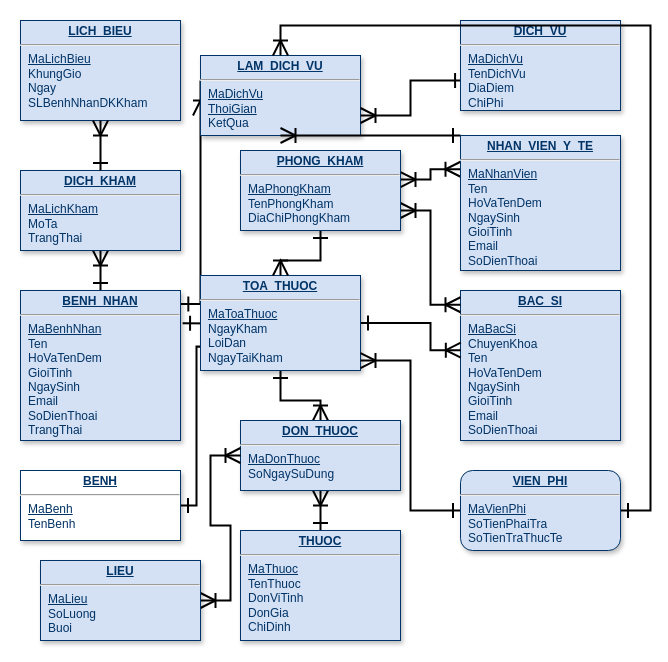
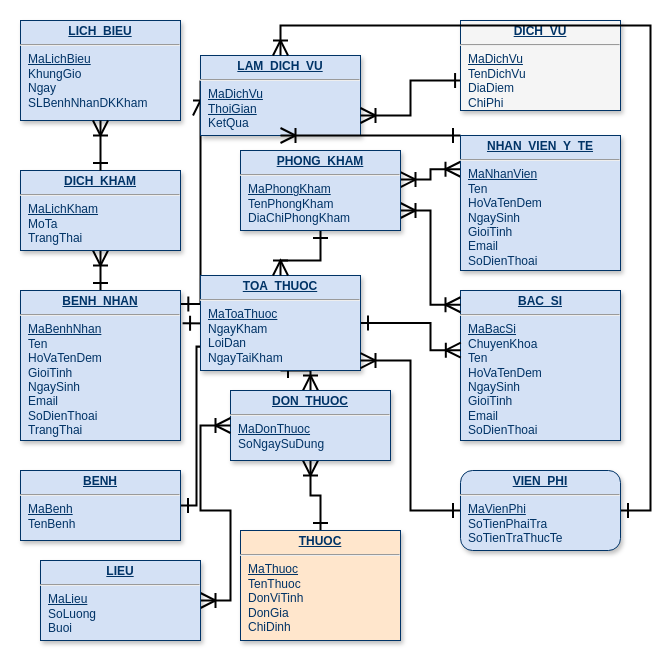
- <mxCell id="18" value="&lt;p style=&quot;margin: 0px ; margin-top: 4px ; text-align: center ; text-decoration: underline&quot;&gt;&lt;b&gt;DICH_VU&lt;/b&gt;&lt;/p&gt;&lt;hr&gt;&lt;p style=&quot;margin: 0px ; margin-left: 8px&quot;&gt;&lt;u&gt;MaDichVu&lt;/u&gt;&lt;/p&gt;&lt;p style=&quot;margin: 0px ; margin-left: 8px&quot;&gt;TenDichVu&lt;/p&gt;&lt;p style=&quot;margin: 0px ; margin-left: 8px&quot;&gt;DiaDiem&lt;/p&gt;&lt;p style=&quot;margin: 0px ; margin-left: 8px&quot;&gt;ChiPhi&lt;/p&gt;" style="verticalAlign=top;align=left;overflow=fill;fontSize=12;fontFamily=Helvetica;html=1;strokeColor=#003366;shadow=1;fillColor=#D4E1F5;fontColor=#003366" parent="1" vertex="1"><mxGeometry x="460" y="20" width="160" height="90" as="geometry" /></mxCell>
+ <mxCell id="18" value="&lt;p style=&quot;margin: 0px ; margin-top: 4px ; text-align: center ; text-decoration: underline&quot;&gt;&lt;b&gt;DICH_VU&lt;/b&gt;&lt;/p&gt;&lt;hr&gt;&lt;p style=&quot;margin: 0px ; margin-left: 8px&quot;&gt;&lt;u&gt;MaDichVu&lt;/u&gt;&lt;/p&gt;&lt;p style=&quot;margin: 0px ; margin-left: 8px&quot;&gt;TenDichVu&lt;/p&gt;&lt;p style=&quot;margin: 0px ; margin-left: 8px&quot;&gt;DiaDiem&lt;/p&gt;&lt;p style=&quot;margin: 0px ; margin-left: 8px&quot;&gt;ChiPhi&lt;/p&gt;" style="verticalAlign=top;align=left;overflow=fill;fontSize=12;fontFamily=Helvetica;html=1;strokeColor=#003366;shadow=1;fillColor=#f5f5f5;fontColor=#003366;" parent="1" vertex="1"><mxGeometry x="460" y="20" width="160" height="90" as="geometry" /></mxCell>
- <mxCell id="23" value="&lt;p style=&quot;margin: 0px ; margin-top: 4px ; text-align: center ; text-decoration: underline&quot;&gt;&lt;b&gt;DON_THUOC&lt;/b&gt;&lt;/p&gt;&lt;hr&gt;&lt;p style=&quot;margin: 0px ; margin-left: 8px&quot;&gt;&lt;u&gt;MaDonThuoc&lt;/u&gt;&lt;/p&gt;&lt;p style=&quot;margin: 0px ; margin-left: 8px&quot;&gt;SoNgaySuDung&lt;/p&gt;" style="verticalAlign=top;align=left;overflow=fill;fontSize=12;fontFamily=Helvetica;html=1;strokeColor=#003366;shadow=1;fillColor=#D4E1F5;fontColor=#003366" parent="1" vertex="1"><mxGeometry x="240" y="420" width="160" height="70" as="geometry" /></mxCell>
+ <mxCell id="23" value="&lt;p style=&quot;margin: 0px ; margin-top: 4px ; text-align: center ; text-decoration: underline&quot;&gt;&lt;b&gt;DON_THUOC&lt;/b&gt;&lt;/p&gt;&lt;hr&gt;&lt;p style=&quot;margin: 0px ; margin-left: 8px&quot;&gt;&lt;u&gt;MaDonThuoc&lt;/u&gt;&lt;/p&gt;&lt;p style=&quot;margin: 0px ; margin-left: 8px&quot;&gt;SoNgaySuDung&lt;/p&gt;" style="verticalAlign=top;align=left;overflow=fill;fontSize=12;fontFamily=Helvetica;html=1;strokeColor=#003366;shadow=1;fillColor=#D4E1F5;fontColor=#003366" parent="1" vertex="1"><mxGeometry x="230" y="390" width="160" height="70" as="geometry" /></mxCell>
- <mxCell id="21" value="&lt;p style=&quot;margin: 0px ; margin-top: 4px ; text-align: center ; text-decoration: underline&quot;&gt;&lt;b&gt;BENH&lt;/b&gt;&lt;/p&gt;&lt;hr&gt;&lt;p style=&quot;margin: 0px ; margin-left: 8px&quot;&gt;&lt;u&gt;MaBenh&lt;/u&gt;&lt;/p&gt;&lt;p style=&quot;margin: 0px ; margin-left: 8px&quot;&gt;TenBenh&lt;/p&gt;&lt;p style=&quot;margin: 0px ; margin-left: 8px&quot;&gt;&lt;br&gt;&lt;/p&gt;" style="verticalAlign=top;align=left;overflow=fill;fontSize=12;fontFamily=Helvetica;html=1;strokeColor=#003366;shadow=1;fillColor=#ffffff;fontColor=#003366;" parent="1" vertex="1"><mxGeometry x="20" y="470" width="160" height="70" as="geometry" /></mxCell>
+ <mxCell id="21" value="&lt;p style=&quot;margin: 0px ; margin-top: 4px ; text-align: center ; text-decoration: underline&quot;&gt;&lt;b&gt;BENH&lt;/b&gt;&lt;/p&gt;&lt;hr&gt;&lt;p style=&quot;margin: 0px ; margin-left: 8px&quot;&gt;&lt;u&gt;MaBenh&lt;/u&gt;&lt;/p&gt;&lt;p style=&quot;margin: 0px ; margin-left: 8px&quot;&gt;TenBenh&lt;/p&gt;&lt;p style=&quot;margin: 0px ; margin-left: 8px&quot;&gt;&lt;br&gt;&lt;/p&gt;" style="verticalAlign=top;align=left;overflow=fill;fontSize=12;fontFamily=Helvetica;html=1;strokeColor=#003366;shadow=1;fillColor=#D4E1F5;fontColor=#003366" parent="1" vertex="1"><mxGeometry x="20" y="470" width="160" height="70" as="geometry" /></mxCell>
- <mxCell id="24" value="&lt;p style=&quot;margin: 0px ; margin-top: 4px ; text-align: center ; text-decoration: underline&quot;&gt;&lt;b&gt;THUOC&lt;/b&gt;&lt;/p&gt;&lt;hr&gt;&lt;p style=&quot;margin: 0px ; margin-left: 8px&quot;&gt;&lt;u&gt;MaThuoc&lt;/u&gt;&lt;/p&gt;&lt;p style=&quot;margin: 0px ; margin-left: 8px&quot;&gt;TenThuoc&lt;/p&gt;&lt;p style=&quot;margin: 0px ; margin-left: 8px&quot;&gt;DonViTinh&lt;/p&gt;&lt;p style=&quot;margin: 0px ; margin-left: 8px&quot;&gt;DonGia&lt;/p&gt;&lt;p style=&quot;margin: 0px ; margin-left: 8px&quot;&gt;ChiDinh&lt;/p&gt;&lt;p style=&quot;margin: 0px ; margin-left: 8px&quot;&gt;&lt;br&gt;&lt;/p&gt;" style="verticalAlign=top;align=left;overflow=fill;fontSize=12;fontFamily=Helvetica;html=1;strokeColor=#003366;shadow=1;fillColor=#D4E1F5;fontColor=#003366" parent="1" vertex="1"><mxGeometry x="240" y="530" width="160" height="110" as="geometry" /></mxCell>
+ <mxCell id="24" value="&lt;p style=&quot;margin: 0px ; margin-top: 4px ; text-align: center ; text-decoration: underline&quot;&gt;&lt;b&gt;THUOC&lt;/b&gt;&lt;/p&gt;&lt;hr&gt;&lt;p style=&quot;margin: 0px ; margin-left: 8px&quot;&gt;&lt;u&gt;MaThuoc&lt;/u&gt;&lt;/p&gt;&lt;p style=&quot;margin: 0px ; margin-left: 8px&quot;&gt;TenThuoc&lt;/p&gt;&lt;p style=&quot;margin: 0px ; margin-left: 8px&quot;&gt;DonViTinh&lt;/p&gt;&lt;p style=&quot;margin: 0px ; margin-left: 8px&quot;&gt;DonGia&lt;/p&gt;&lt;p style=&quot;margin: 0px ; margin-left: 8px&quot;&gt;ChiDinh&lt;/p&gt;&lt;p style=&quot;margin: 0px ; margin-left: 8px&quot;&gt;&lt;br&gt;&lt;/p&gt;" style="verticalAlign=top;align=left;overflow=fill;fontSize=12;fontFamily=Helvetica;html=1;strokeColor=#003366;shadow=1;fillColor=#ffe6cc;fontColor=#003366;" parent="1" vertex="1"><mxGeometry x="240" y="530" width="160" height="110" as="geometry" /></mxCell>
